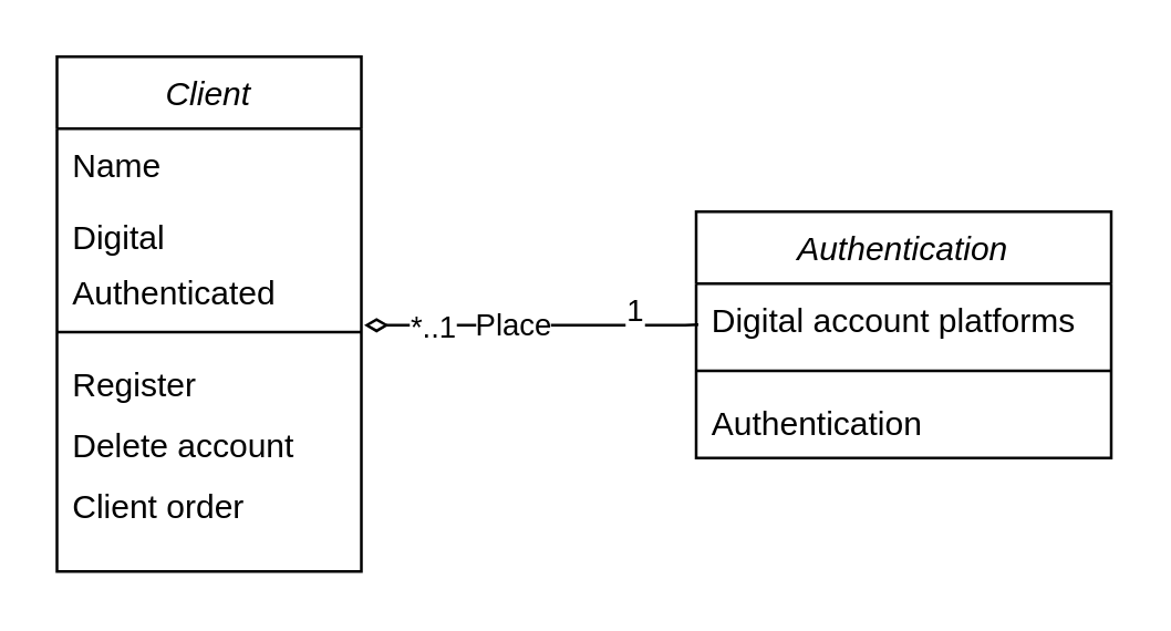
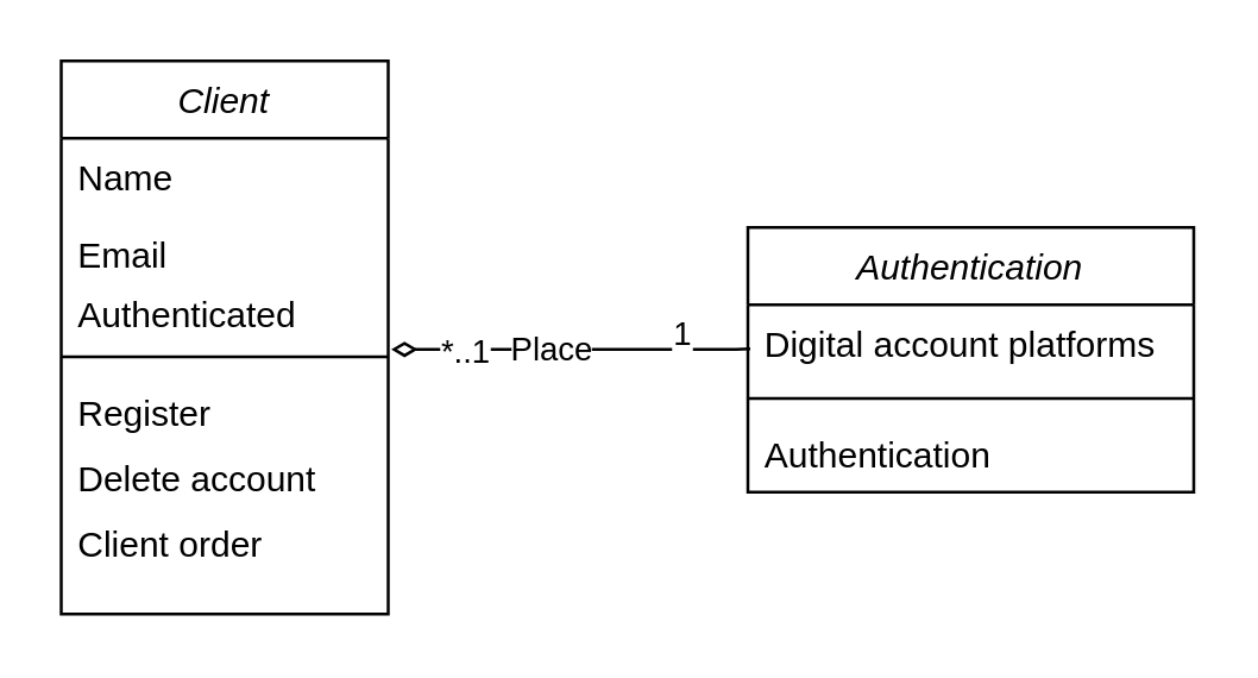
- <mxCell id="4" value="Digital" style="text;align=left;verticalAlign=top;spacingLeft=4;spacingRight=4;overflow=hidden;rotatable=0;points=[[0,0.5],[1,0.5]];portConstraint=eastwest;" parent="2" vertex="1"><mxGeometry y="52" width="110" height="20" as="geometry" /></mxCell>
+ <mxCell id="4" value="Email" style="text;align=left;verticalAlign=top;spacingLeft=4;spacingRight=4;overflow=hidden;rotatable=0;points=[[0,0.5],[1,0.5]];portConstraint=eastwest;" parent="2" vertex="1"><mxGeometry y="52" width="110" height="20" as="geometry" /></mxCell>
